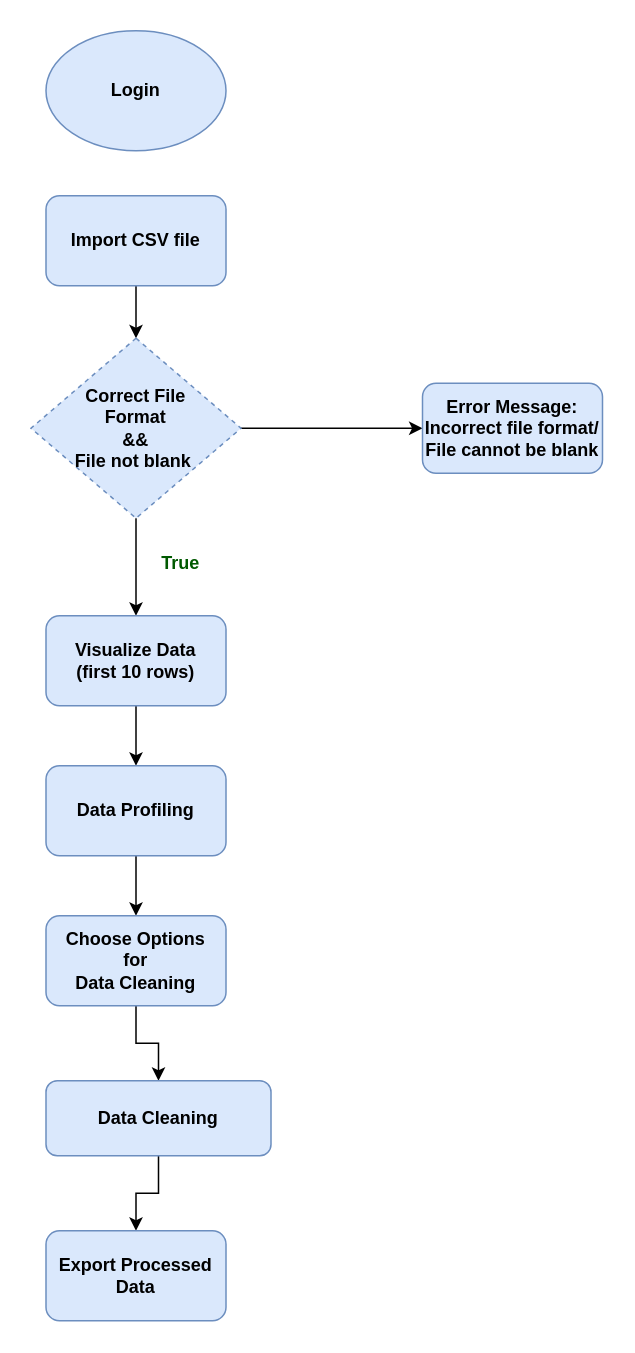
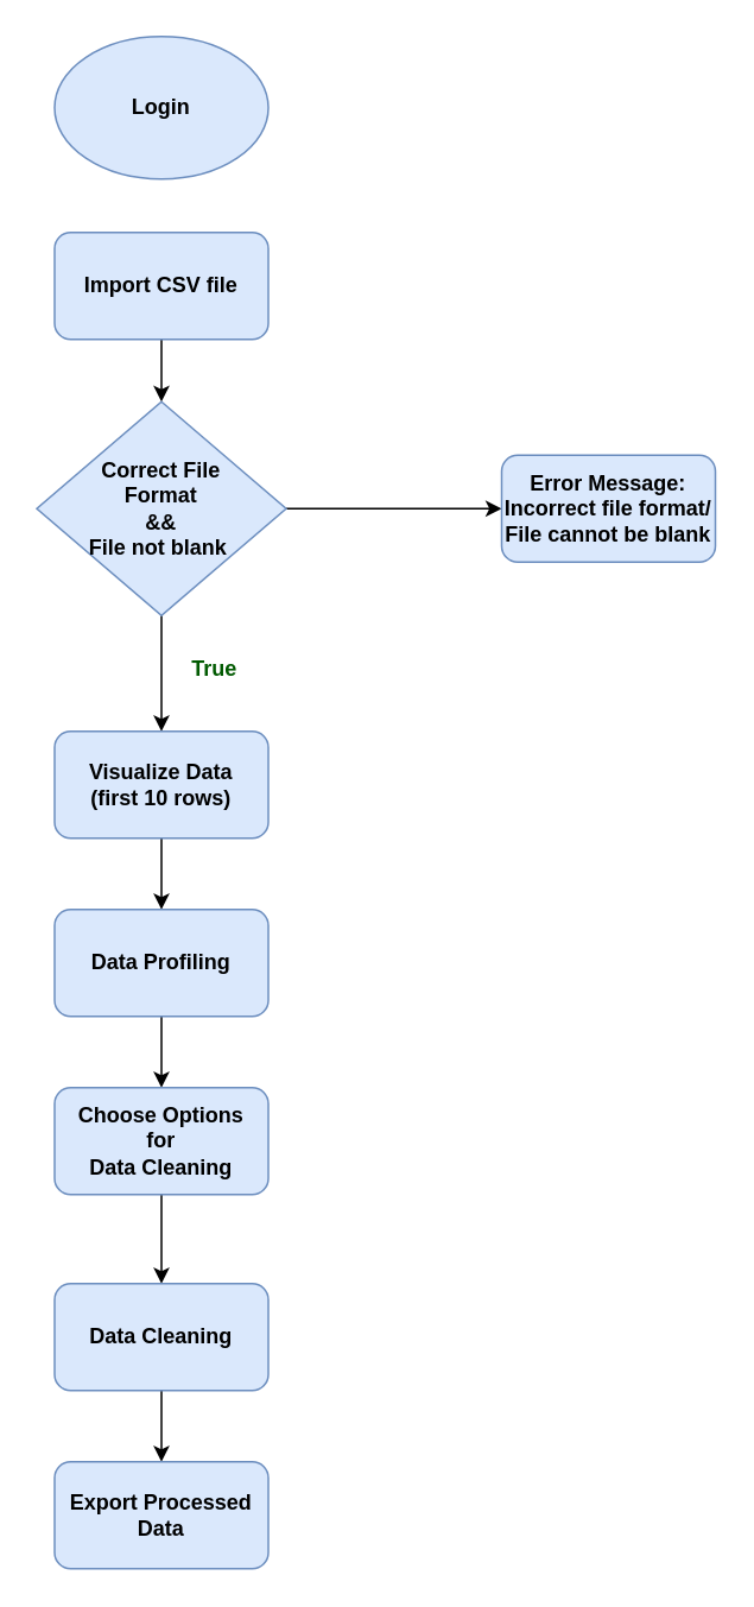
- <mxCell id="7" value="&lt;b&gt;Correct File &lt;br&gt;Format &lt;br&gt;&amp;amp;&amp;amp; &lt;br&gt;File not blank&amp;nbsp;&lt;/b&gt;" style="rhombus;whiteSpace=wrap;html=1;fillColor=#dae8fc;strokeColor=#6c8ebf;dashed=1;" parent="1" vertex="1"><mxGeometry x="20" y="225" width="140" height="120" as="geometry" /></mxCell>
+ <mxCell id="7" value="&lt;b&gt;Correct File &lt;br&gt;Format &lt;br&gt;&amp;amp;&amp;amp; &lt;br&gt;File not blank&amp;nbsp;&lt;/b&gt;" style="rhombus;whiteSpace=wrap;html=1;fillColor=#dae8fc;strokeColor=#6c8ebf;" parent="1" vertex="1"><mxGeometry x="20" y="225" width="140" height="120" as="geometry" /></mxCell>
- <mxCell id="17" value="&lt;b&gt;Data Cleaning&lt;/b&gt;" style="rounded=1;whiteSpace=wrap;html=1;fillColor=#dae8fc;strokeColor=#6c8ebf;" vertex="1" parent="1"><mxGeometry x="30" y="720" width="150" height="50" as="geometry" /></mxCell>
+ <mxCell id="17" value="&lt;b&gt;Data Cleaning&lt;/b&gt;" style="rounded=1;whiteSpace=wrap;html=1;fillColor=#dae8fc;strokeColor=#6c8ebf;" vertex="1" parent="1"><mxGeometry x="30" y="720" width="120" height="60" as="geometry" /></mxCell>
